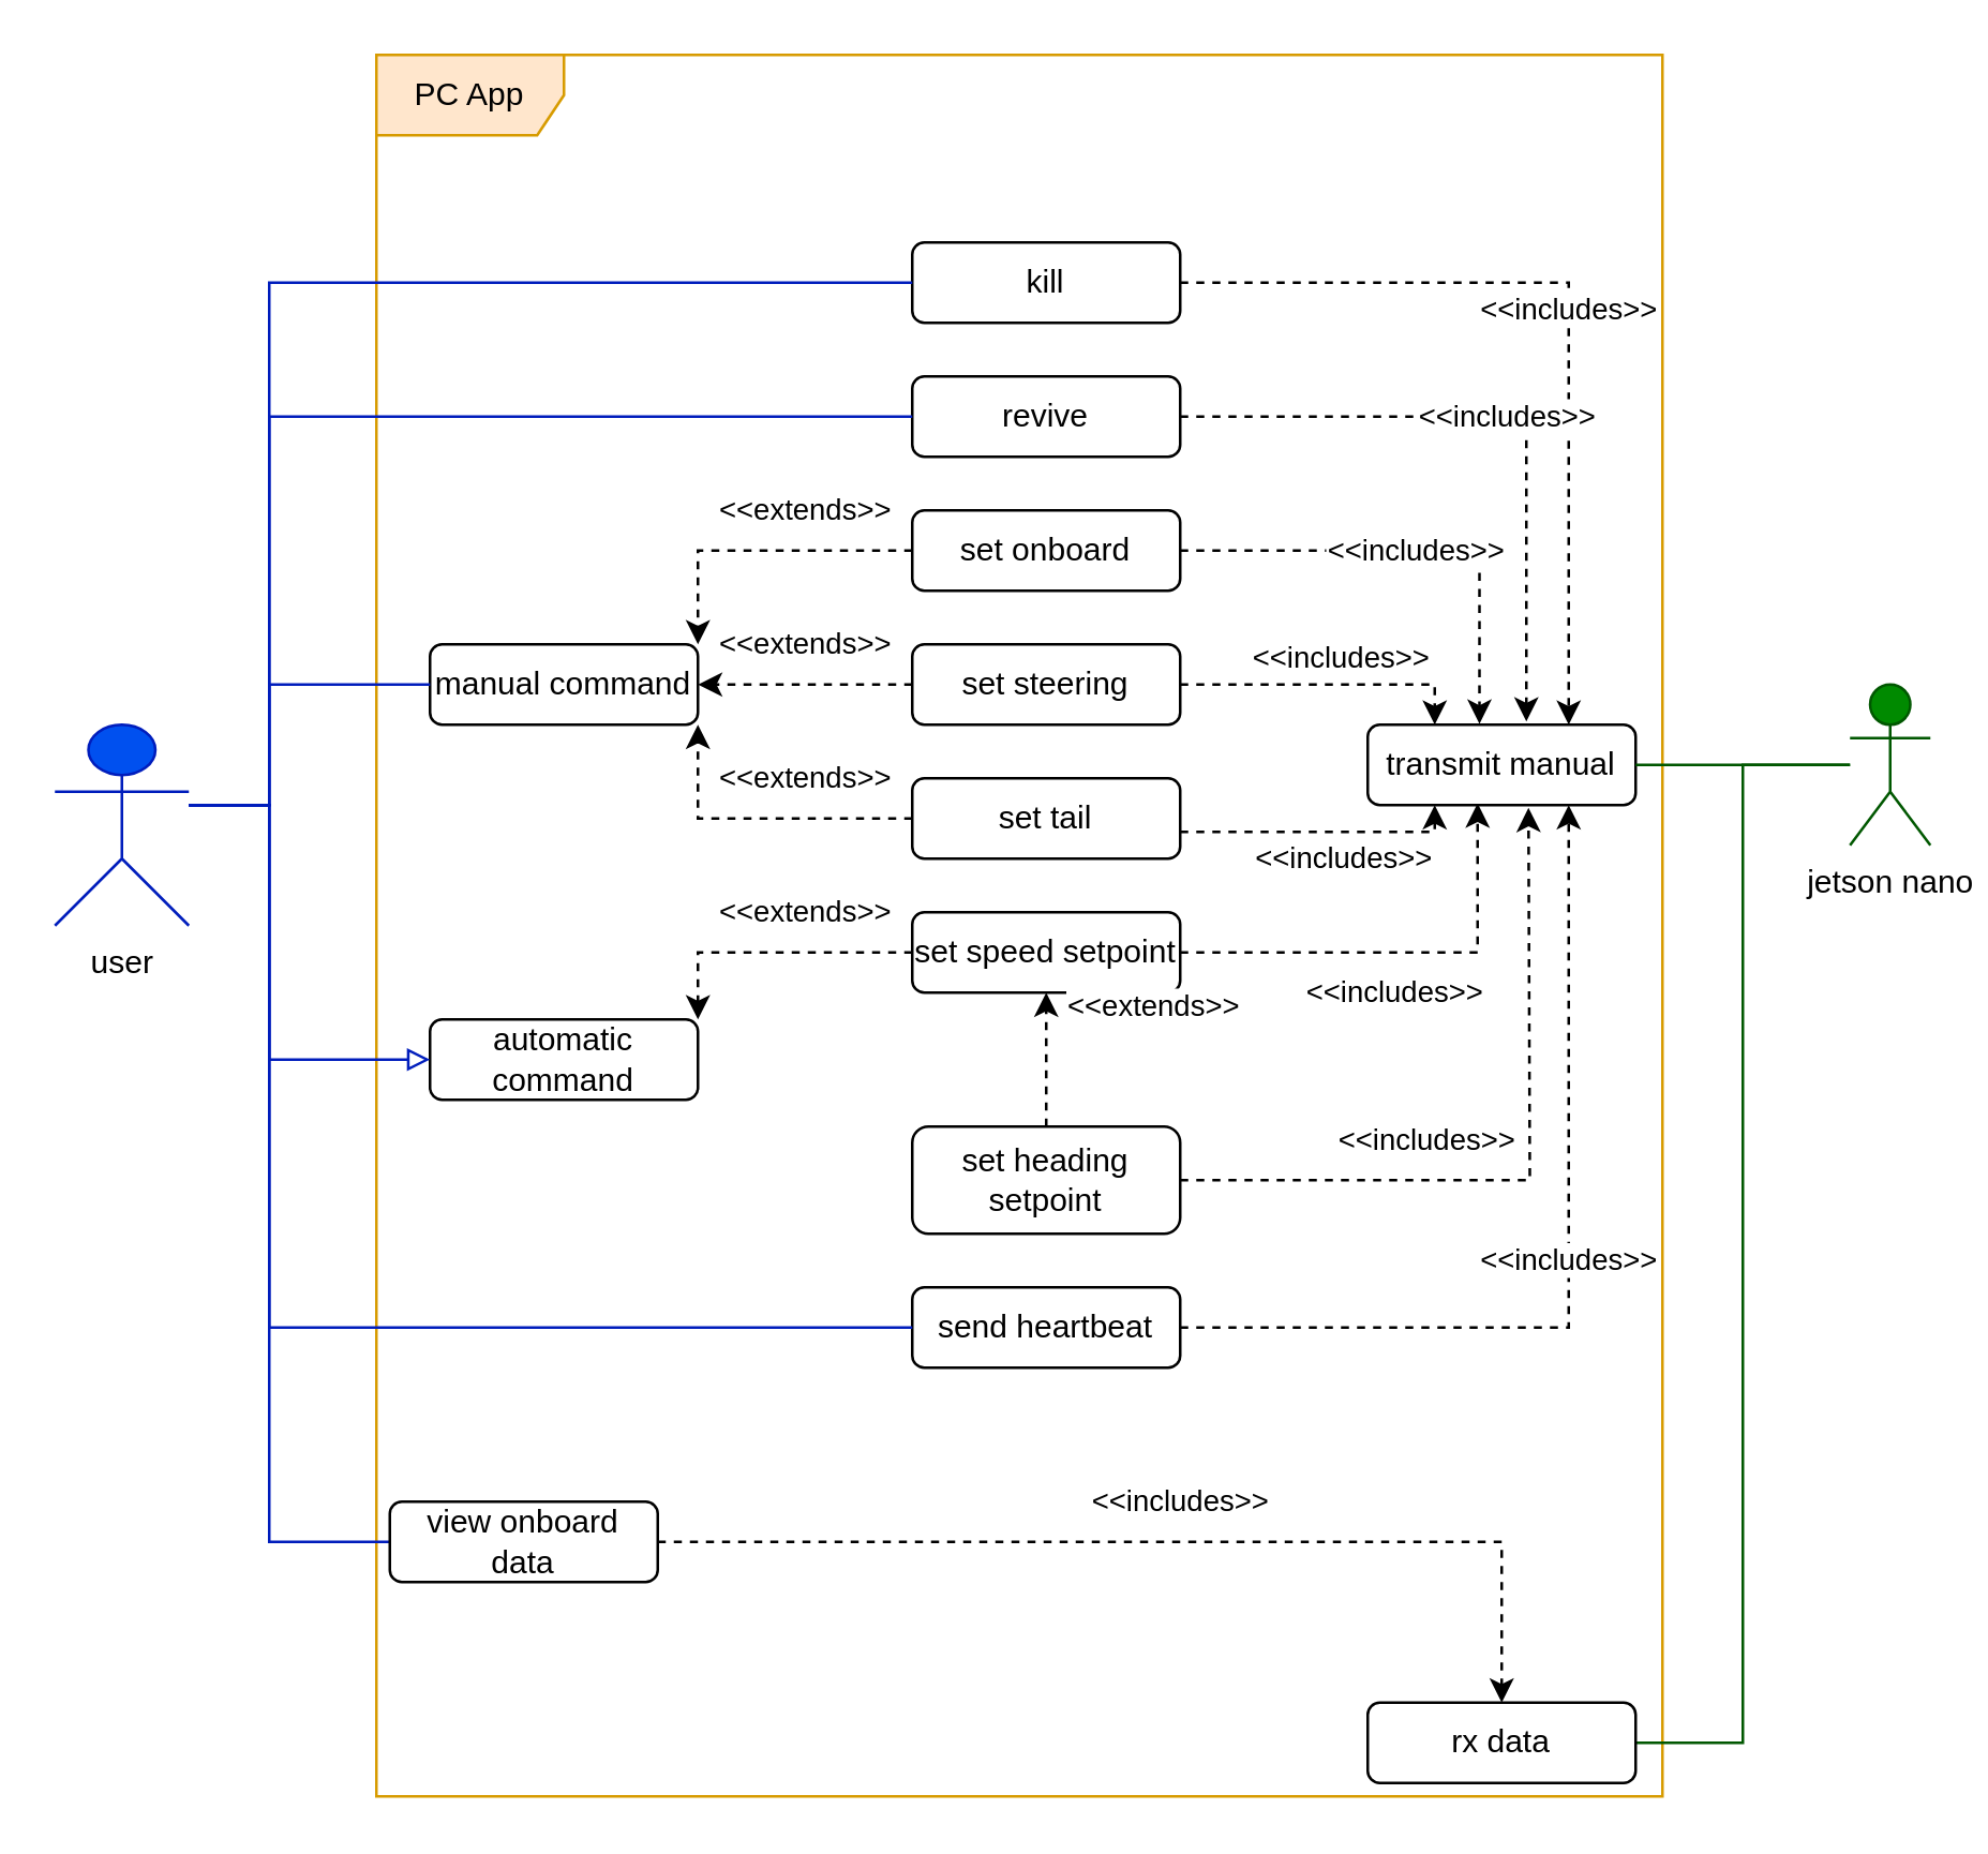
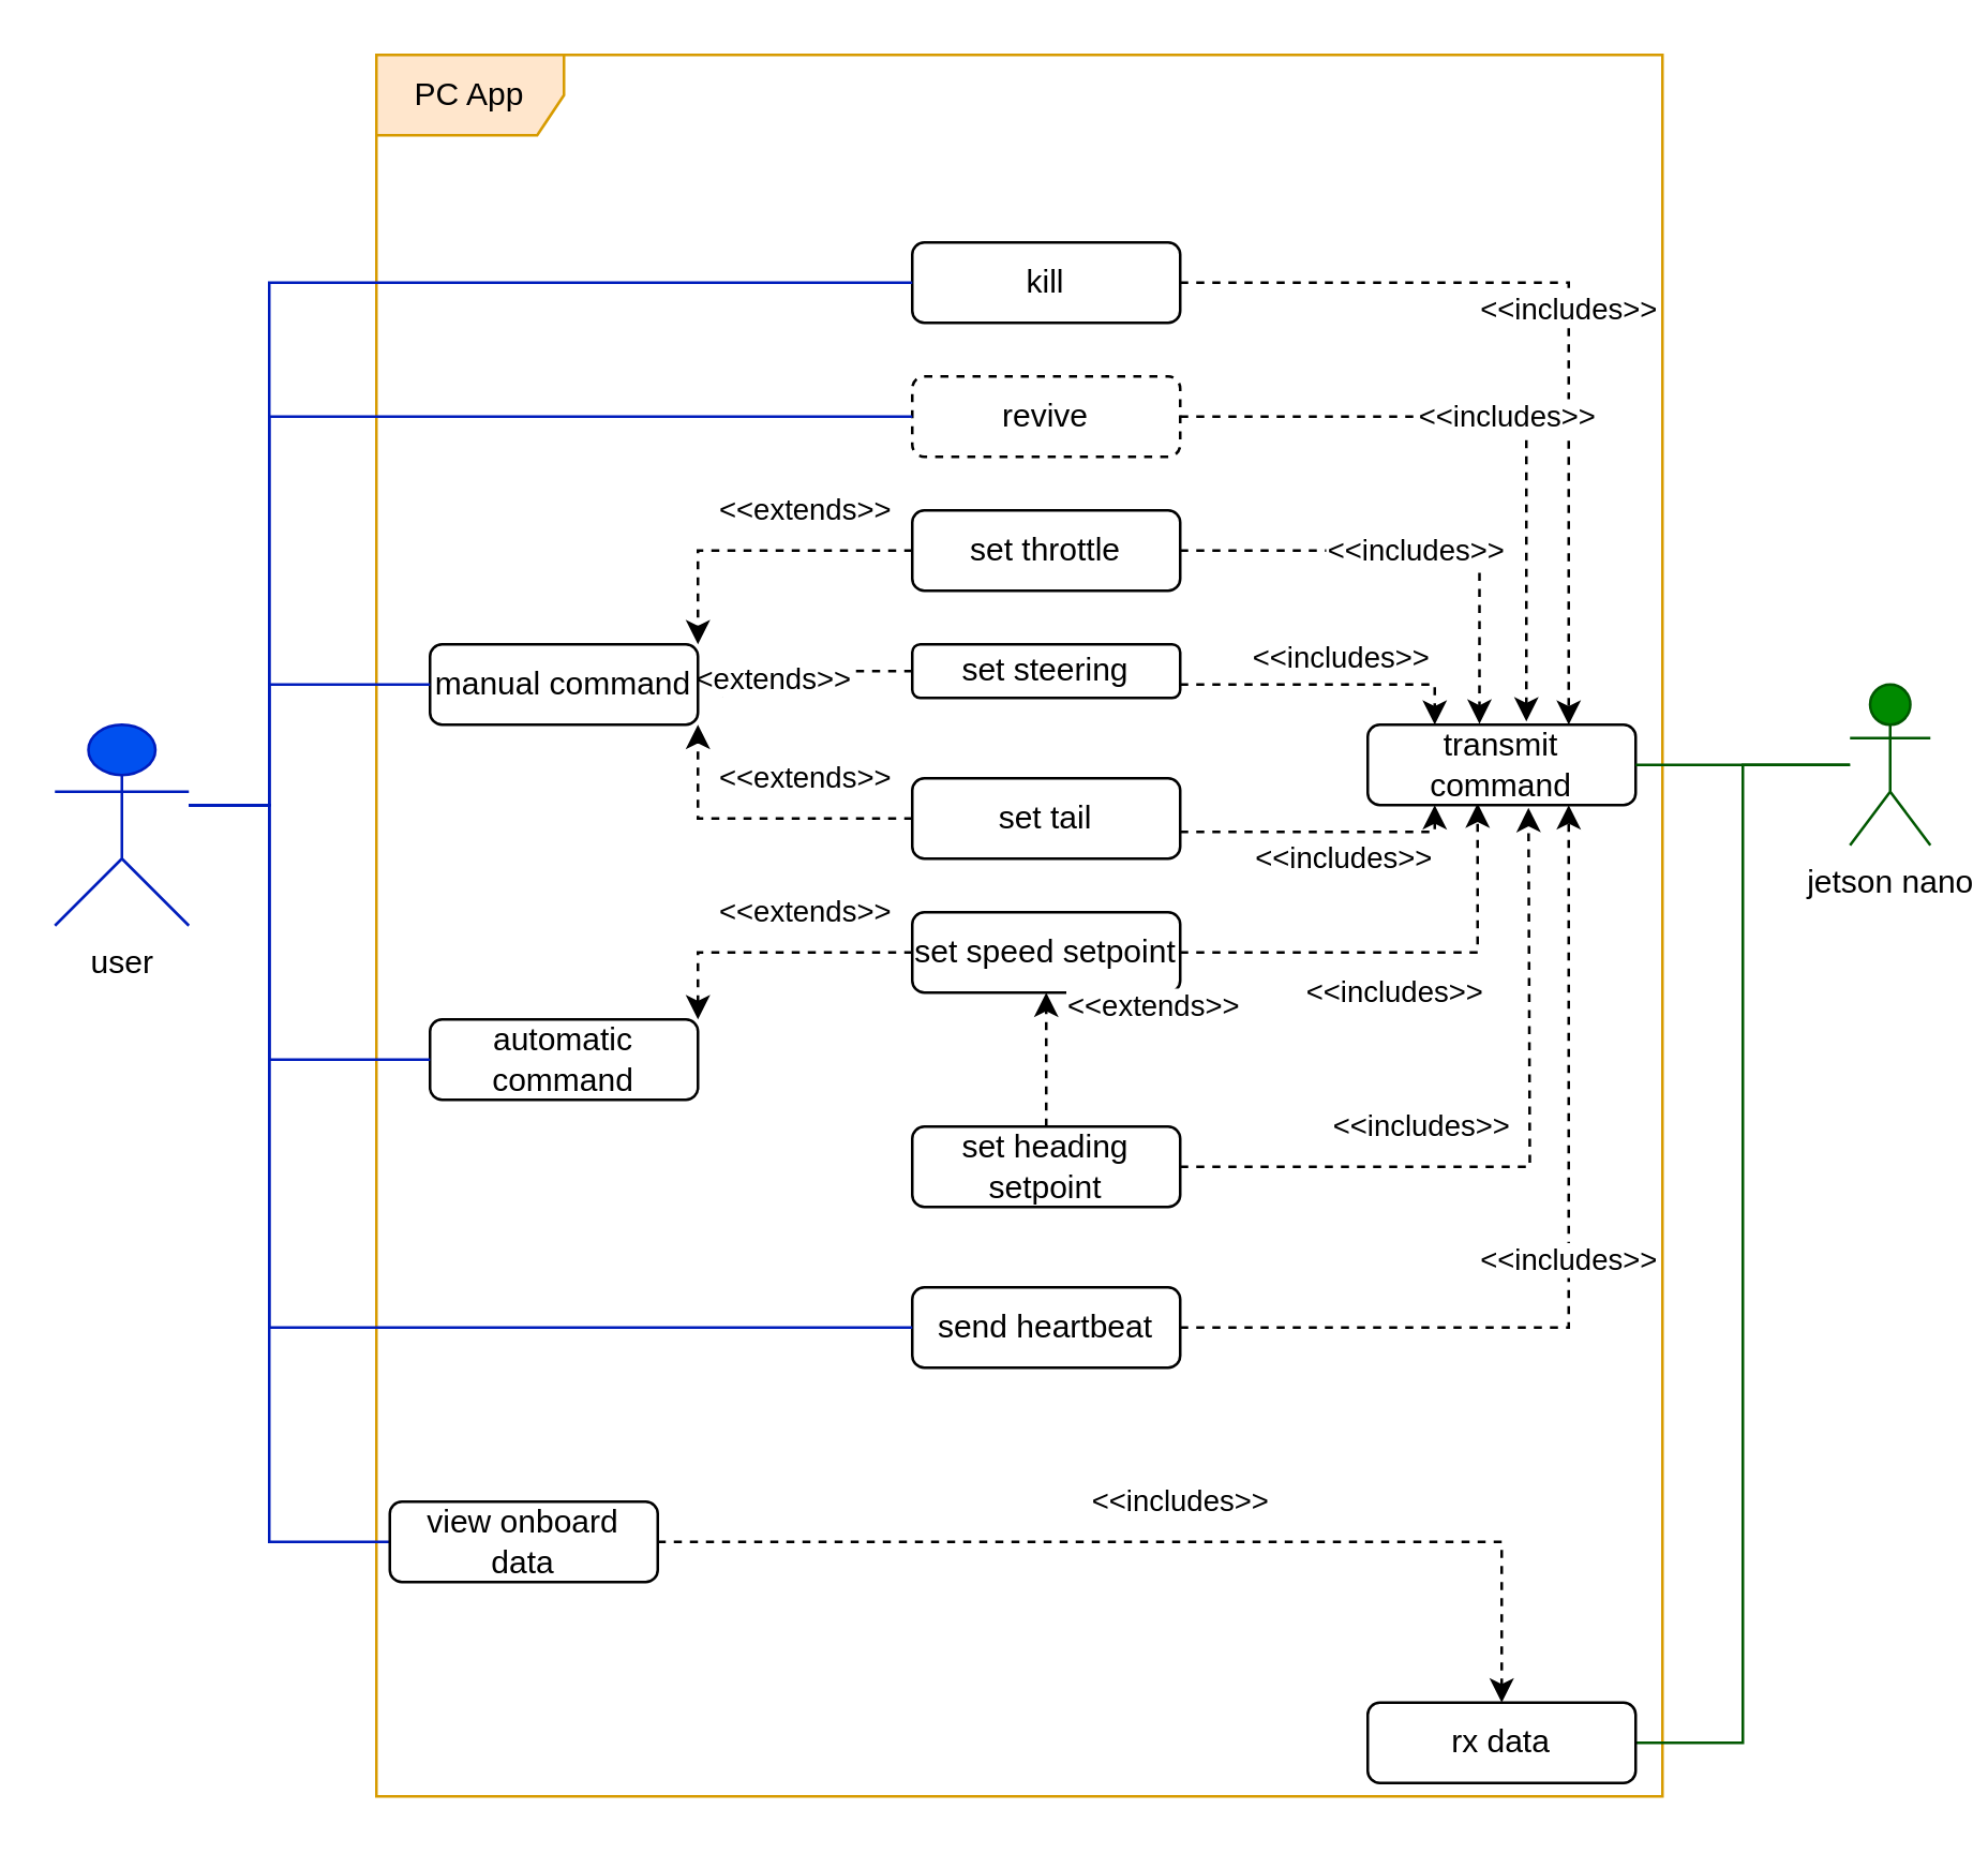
- <mxCell id="6" value="revive" style="rounded=1;whiteSpace=wrap;html=1;" vertex="1" parent="1"><mxGeometry x="340" y="140" width="100" height="30" as="geometry" /></mxCell>
+ <mxCell id="6" value="revive" style="rounded=1;whiteSpace=wrap;html=1;dashed=1;" vertex="1" parent="1"><mxGeometry x="340" y="140" width="100" height="30" as="geometry" /></mxCell>
- <mxCell id="9" value="set onboard" style="rounded=1;whiteSpace=wrap;html=1;" vertex="1" parent="1"><mxGeometry x="340" y="190" width="100" height="30" as="geometry" /></mxCell>
+ <mxCell id="9" value="set throttle" style="rounded=1;whiteSpace=wrap;html=1;" vertex="1" parent="1"><mxGeometry x="340" y="190" width="100" height="30" as="geometry" /></mxCell>
- <mxCell id="12" value="set steering" style="rounded=1;whiteSpace=wrap;html=1;" vertex="1" parent="1"><mxGeometry x="340" y="240" width="100" height="30" as="geometry" /></mxCell>
+ <mxCell id="12" value="set steering" style="rounded=1;whiteSpace=wrap;html=1;" vertex="1" parent="1"><mxGeometry x="340" y="240" width="100" height="20" as="geometry" /></mxCell>
- <mxCell id="33" value="transmit manual" style="rounded=1;whiteSpace=wrap;html=1;" vertex="1" parent="1"><mxGeometry x="510" y="270" width="100" height="30" as="geometry" /></mxCell>
+ <mxCell id="33" value="transmit command" style="rounded=1;whiteSpace=wrap;html=1;" vertex="1" parent="1"><mxGeometry x="510" y="270" width="100" height="30" as="geometry" /></mxCell>
- <mxCell id="29" style="edgeStyle=orthogonalEdgeStyle;rounded=0;orthogonalLoop=1;jettySize=auto;html=1;entryX=0;entryY=0.5;entryDx=0;entryDy=0;endArrow=block;endFill=0;fillColor=#0050ef;strokeColor=#001DBC;" edge="1" parent="1" source="32" target="17"><mxGeometry relative="1" as="geometry"><Array as="points"><mxPoint x="100" y="300" /><mxPoint x="100" y="395" /></Array></mxGeometry></mxCell>
+ <mxCell id="29" style="edgeStyle=orthogonalEdgeStyle;rounded=0;orthogonalLoop=1;jettySize=auto;html=1;entryX=0;entryY=0.5;entryDx=0;entryDy=0;endArrow=none;endFill=0;fillColor=#0050ef;strokeColor=#001DBC;" edge="1" parent="1" source="32" target="17"><mxGeometry relative="1" as="geometry"><Array as="points"><mxPoint x="100" y="300" /><mxPoint x="100" y="395" /></Array></mxGeometry></mxCell>
- <mxCell id="23" value="set heading setpoint" style="rounded=1;whiteSpace=wrap;html=1;" vertex="1" parent="1"><mxGeometry x="340" y="420" width="100" height="40" as="geometry" /></mxCell>
+ <mxCell id="23" value="set heading setpoint" style="rounded=1;whiteSpace=wrap;html=1;" vertex="1" parent="1"><mxGeometry x="340" y="420" width="100" height="30" as="geometry" /></mxCell>
